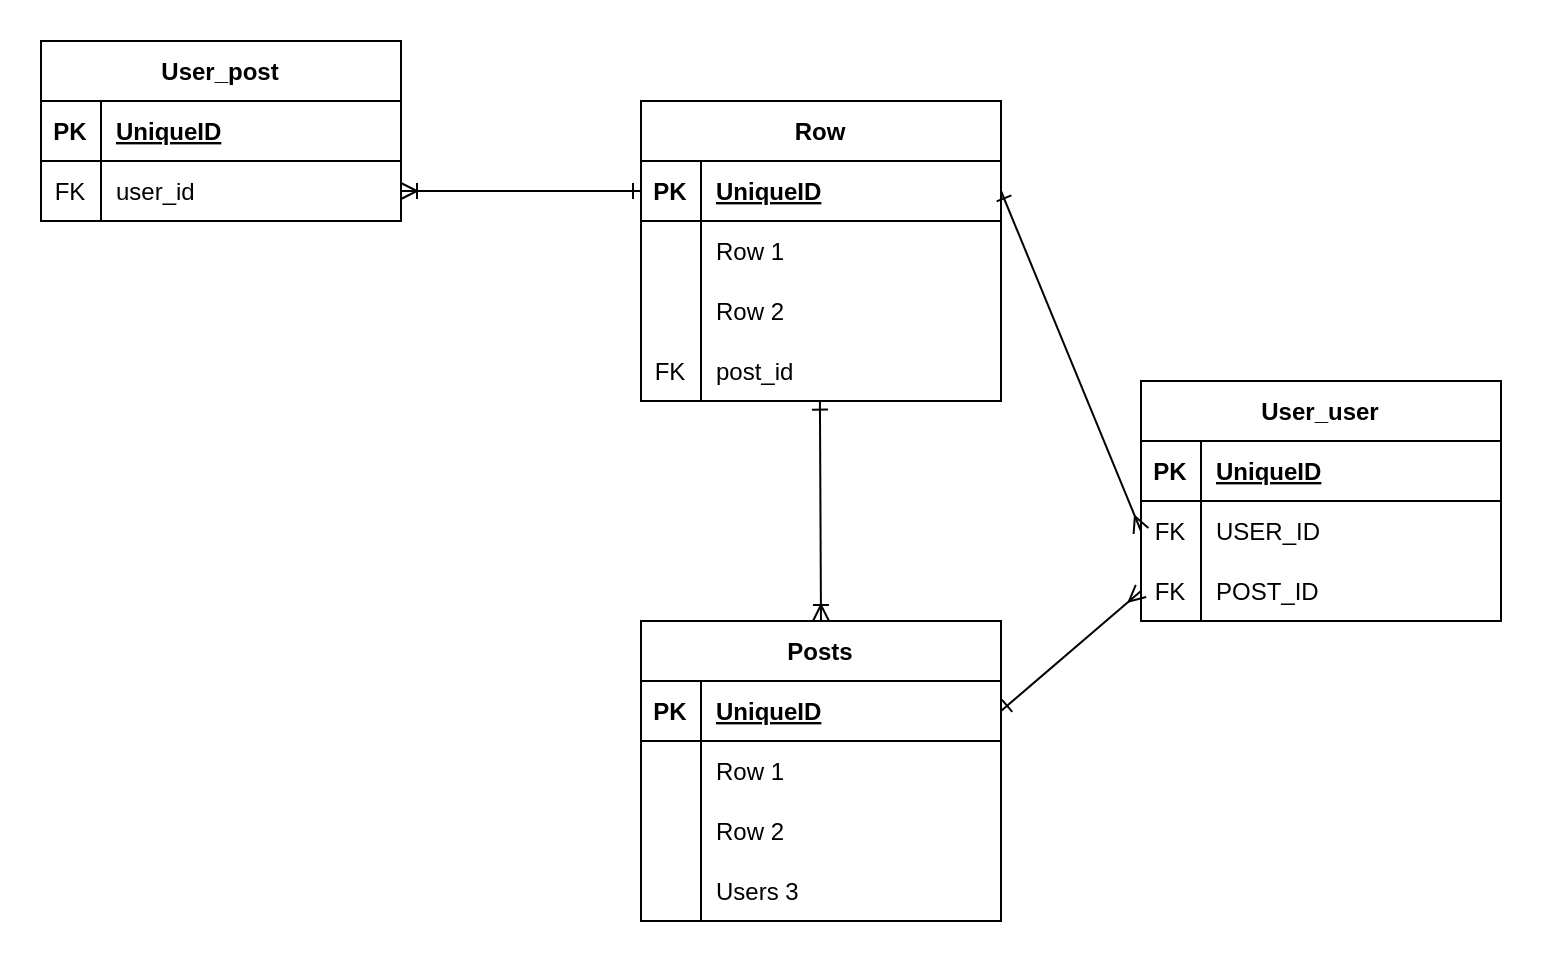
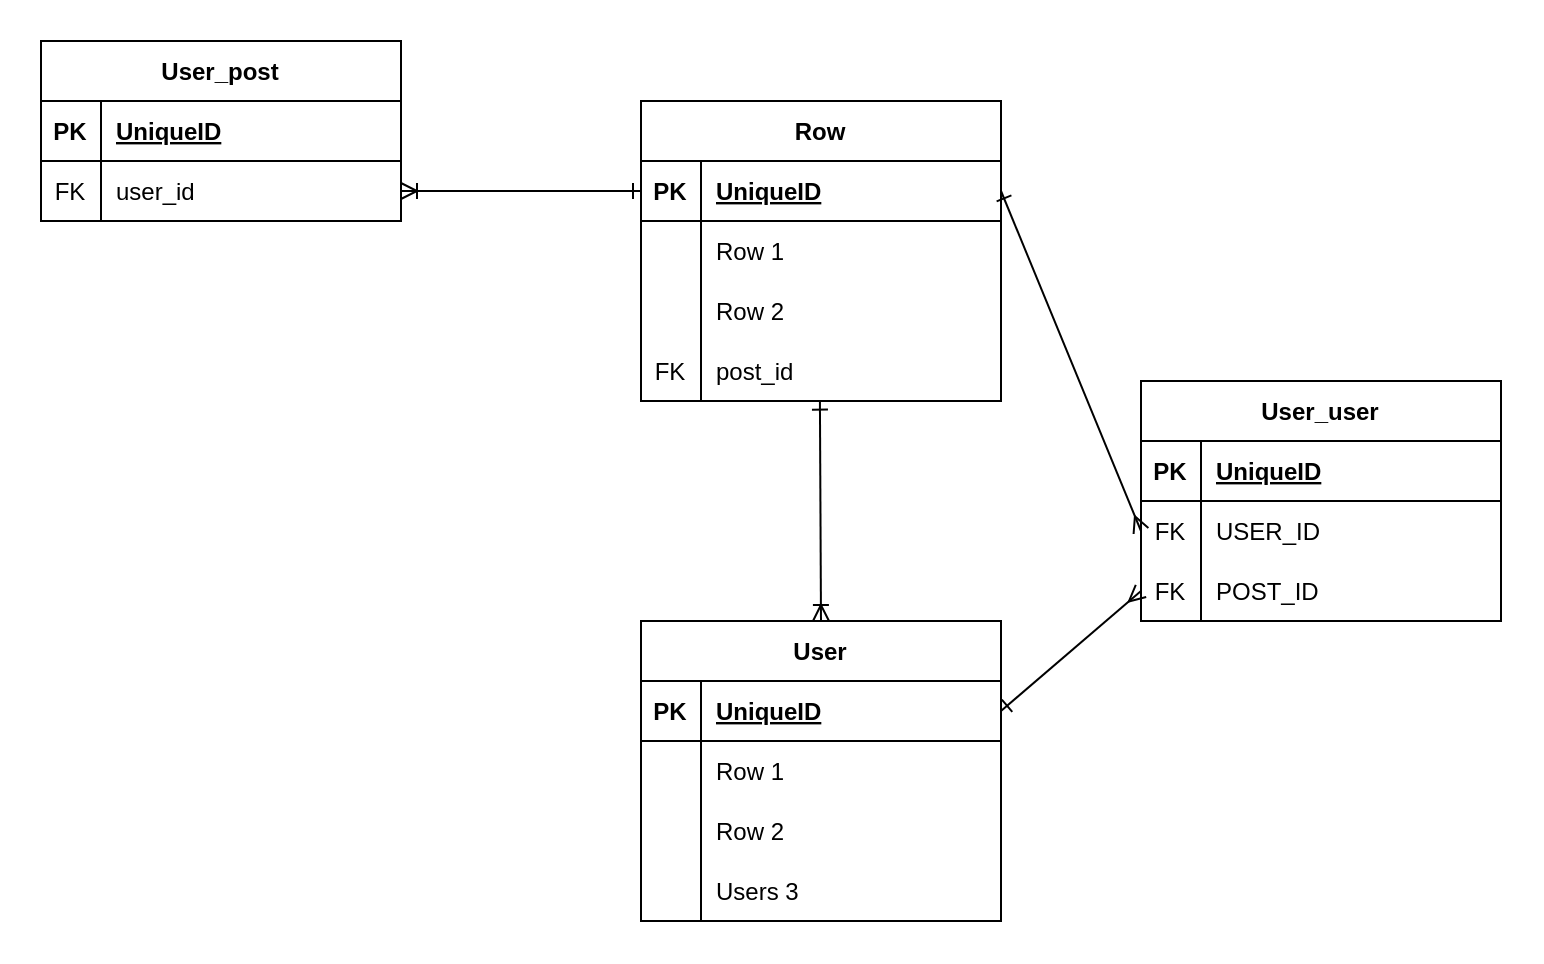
- <mxCell id="15" value="Posts" style="shape=table;startSize=30;container=1;collapsible=1;childLayout=tableLayout;fixedRows=1;rowLines=0;fontStyle=1;align=center;resizeLast=1;" vertex="1" parent="1"><mxGeometry x="320" y="310" width="180" height="150" as="geometry" /></mxCell>
+ <mxCell id="15" value="User" style="shape=table;startSize=30;container=1;collapsible=1;childLayout=tableLayout;fixedRows=1;rowLines=0;fontStyle=1;align=center;resizeLast=1;" vertex="1" parent="1"><mxGeometry x="320" y="310" width="180" height="150" as="geometry" /></mxCell>
